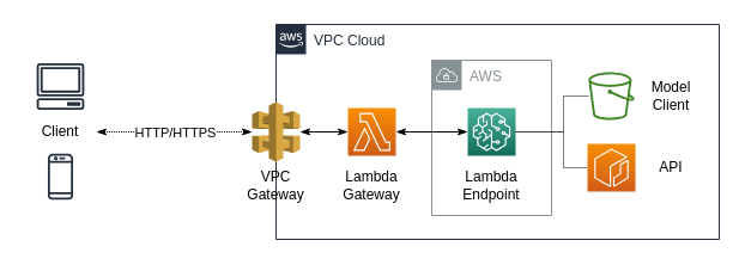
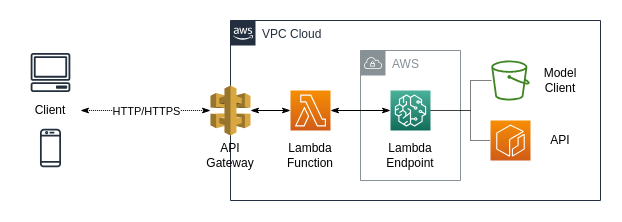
- <mxCell id="17" value="VPC Gateway" style="text;html=1;strokeColor=none;fillColor=none;align=center;verticalAlign=middle;whiteSpace=wrap;rounded=0;" vertex="1" parent="1"><mxGeometry x="200" y="140" width="60" height="30" as="geometry" /></mxCell>
+ <mxCell id="17" value="API Gateway" style="text;html=1;strokeColor=none;fillColor=none;align=center;verticalAlign=middle;whiteSpace=wrap;rounded=0;" vertex="1" parent="1"><mxGeometry x="200" y="140" width="60" height="30" as="geometry" /></mxCell>
- <mxCell id="11" value="Lambda&lt;br&gt;Gateway" style="text;html=1;strokeColor=none;fillColor=none;align=center;verticalAlign=middle;whiteSpace=wrap;rounded=0;" vertex="1" parent="2"><mxGeometry x="50" y="120" width="60" height="30" as="geometry" /></mxCell>
+ <mxCell id="11" value="Lambda&lt;br&gt;Function" style="text;html=1;strokeColor=none;fillColor=none;align=center;verticalAlign=middle;whiteSpace=wrap;rounded=0;" vertex="1" parent="2"><mxGeometry x="50" y="120" width="60" height="30" as="geometry" /></mxCell>
